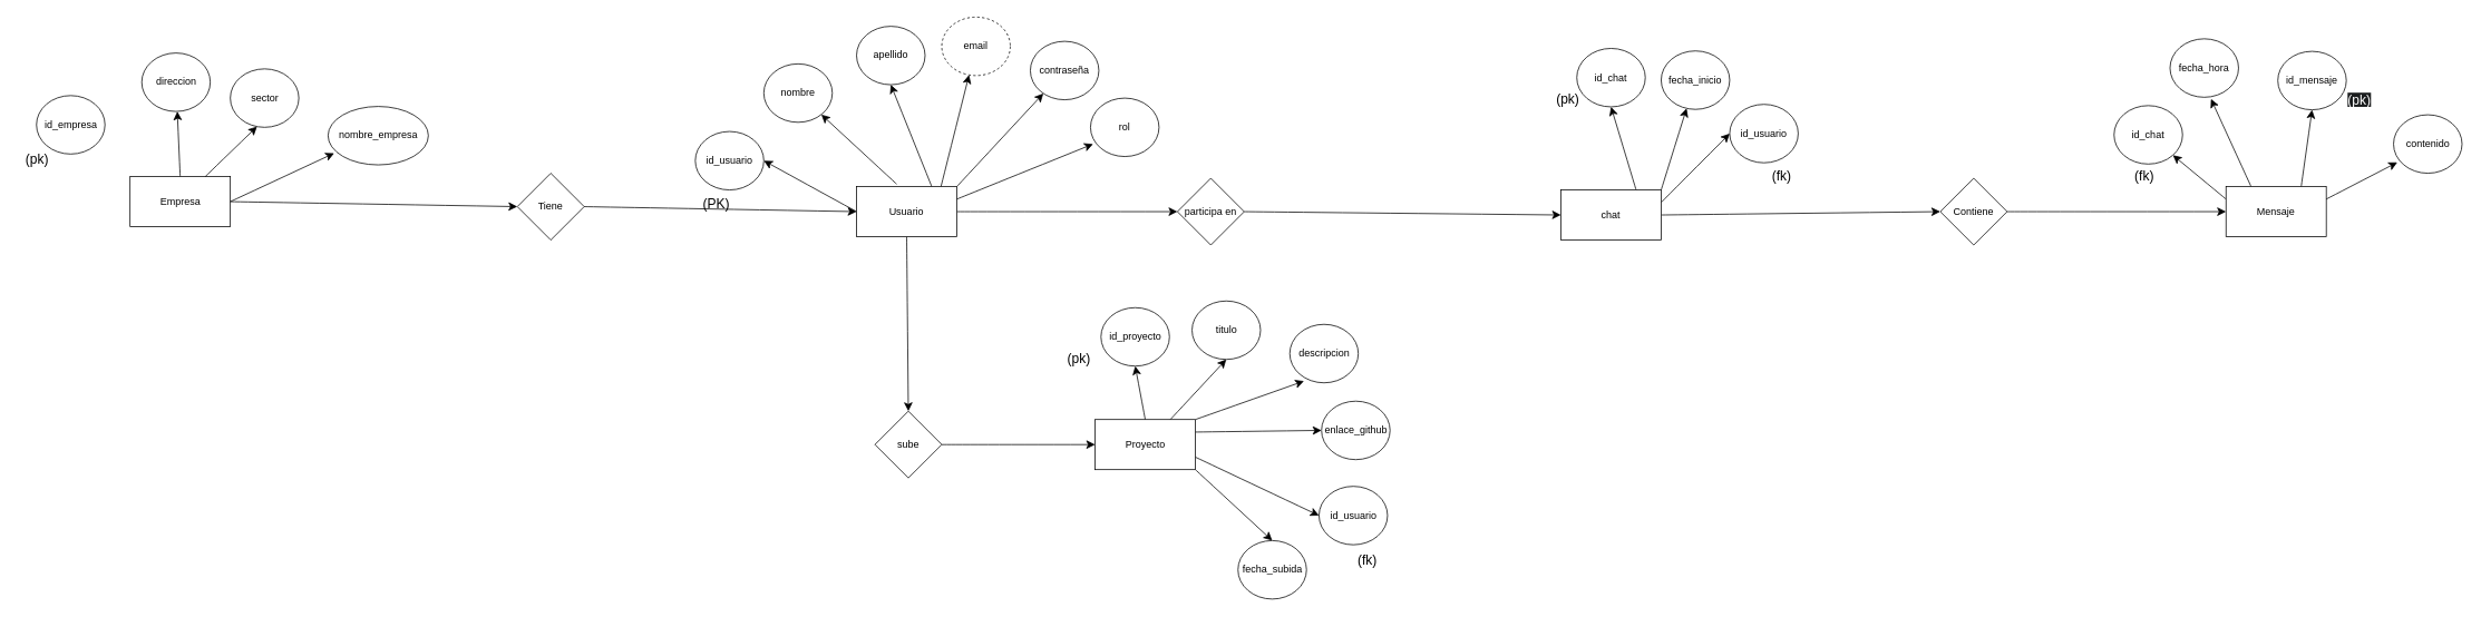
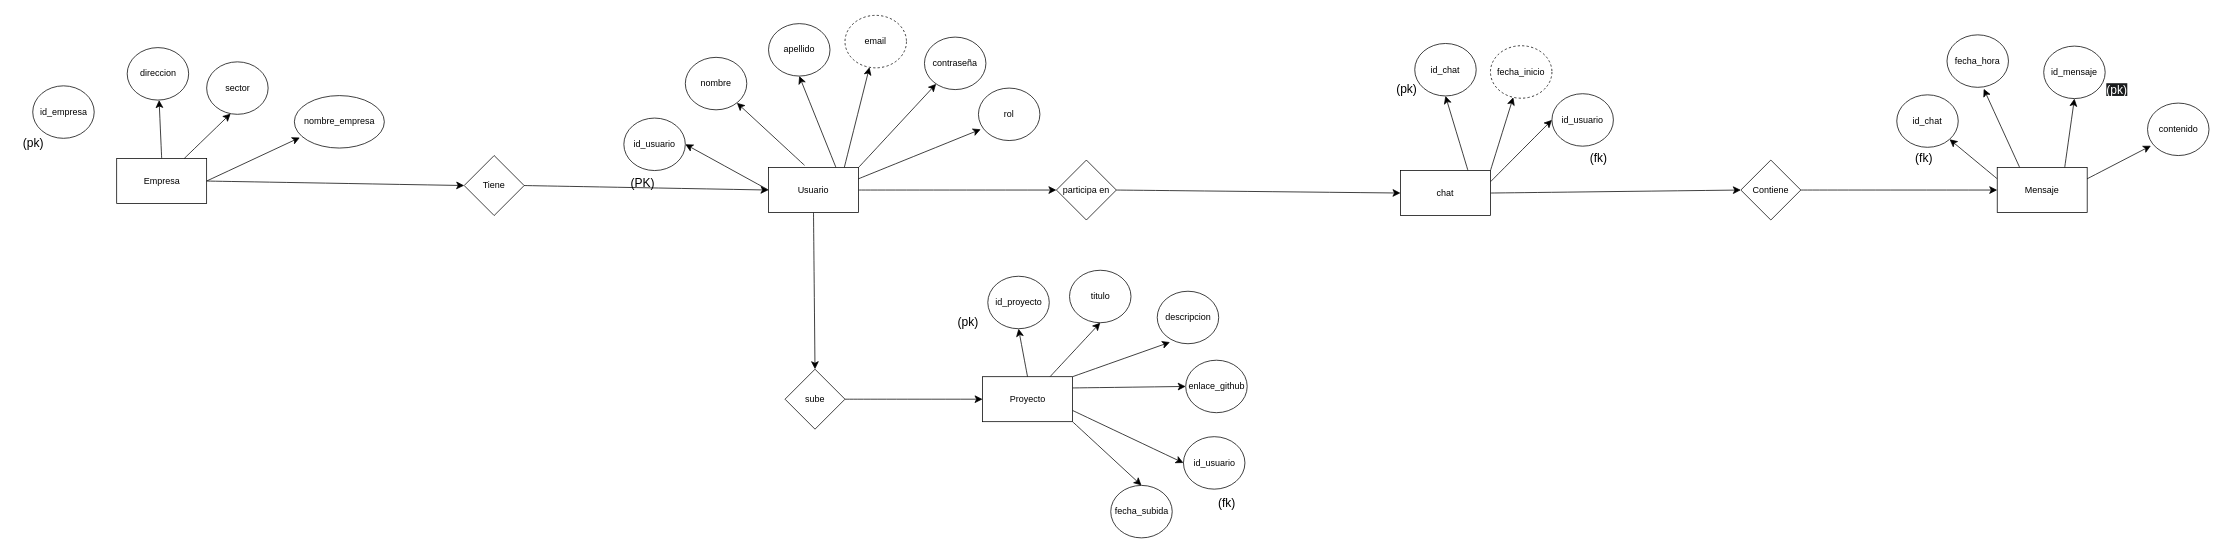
- <mxCell id="53" value="fecha_inicio" style="ellipse;whiteSpace=wrap;html=1;" vertex="1" parent="1"><mxGeometry x="1987" y="60.5" width="82" height="70" as="geometry" /></mxCell>
+ <mxCell id="53" value="fecha_inicio" style="ellipse;whiteSpace=wrap;html=1;dashed=1;" vertex="1" parent="1"><mxGeometry x="1987" y="60.5" width="82" height="70" as="geometry" /></mxCell>
